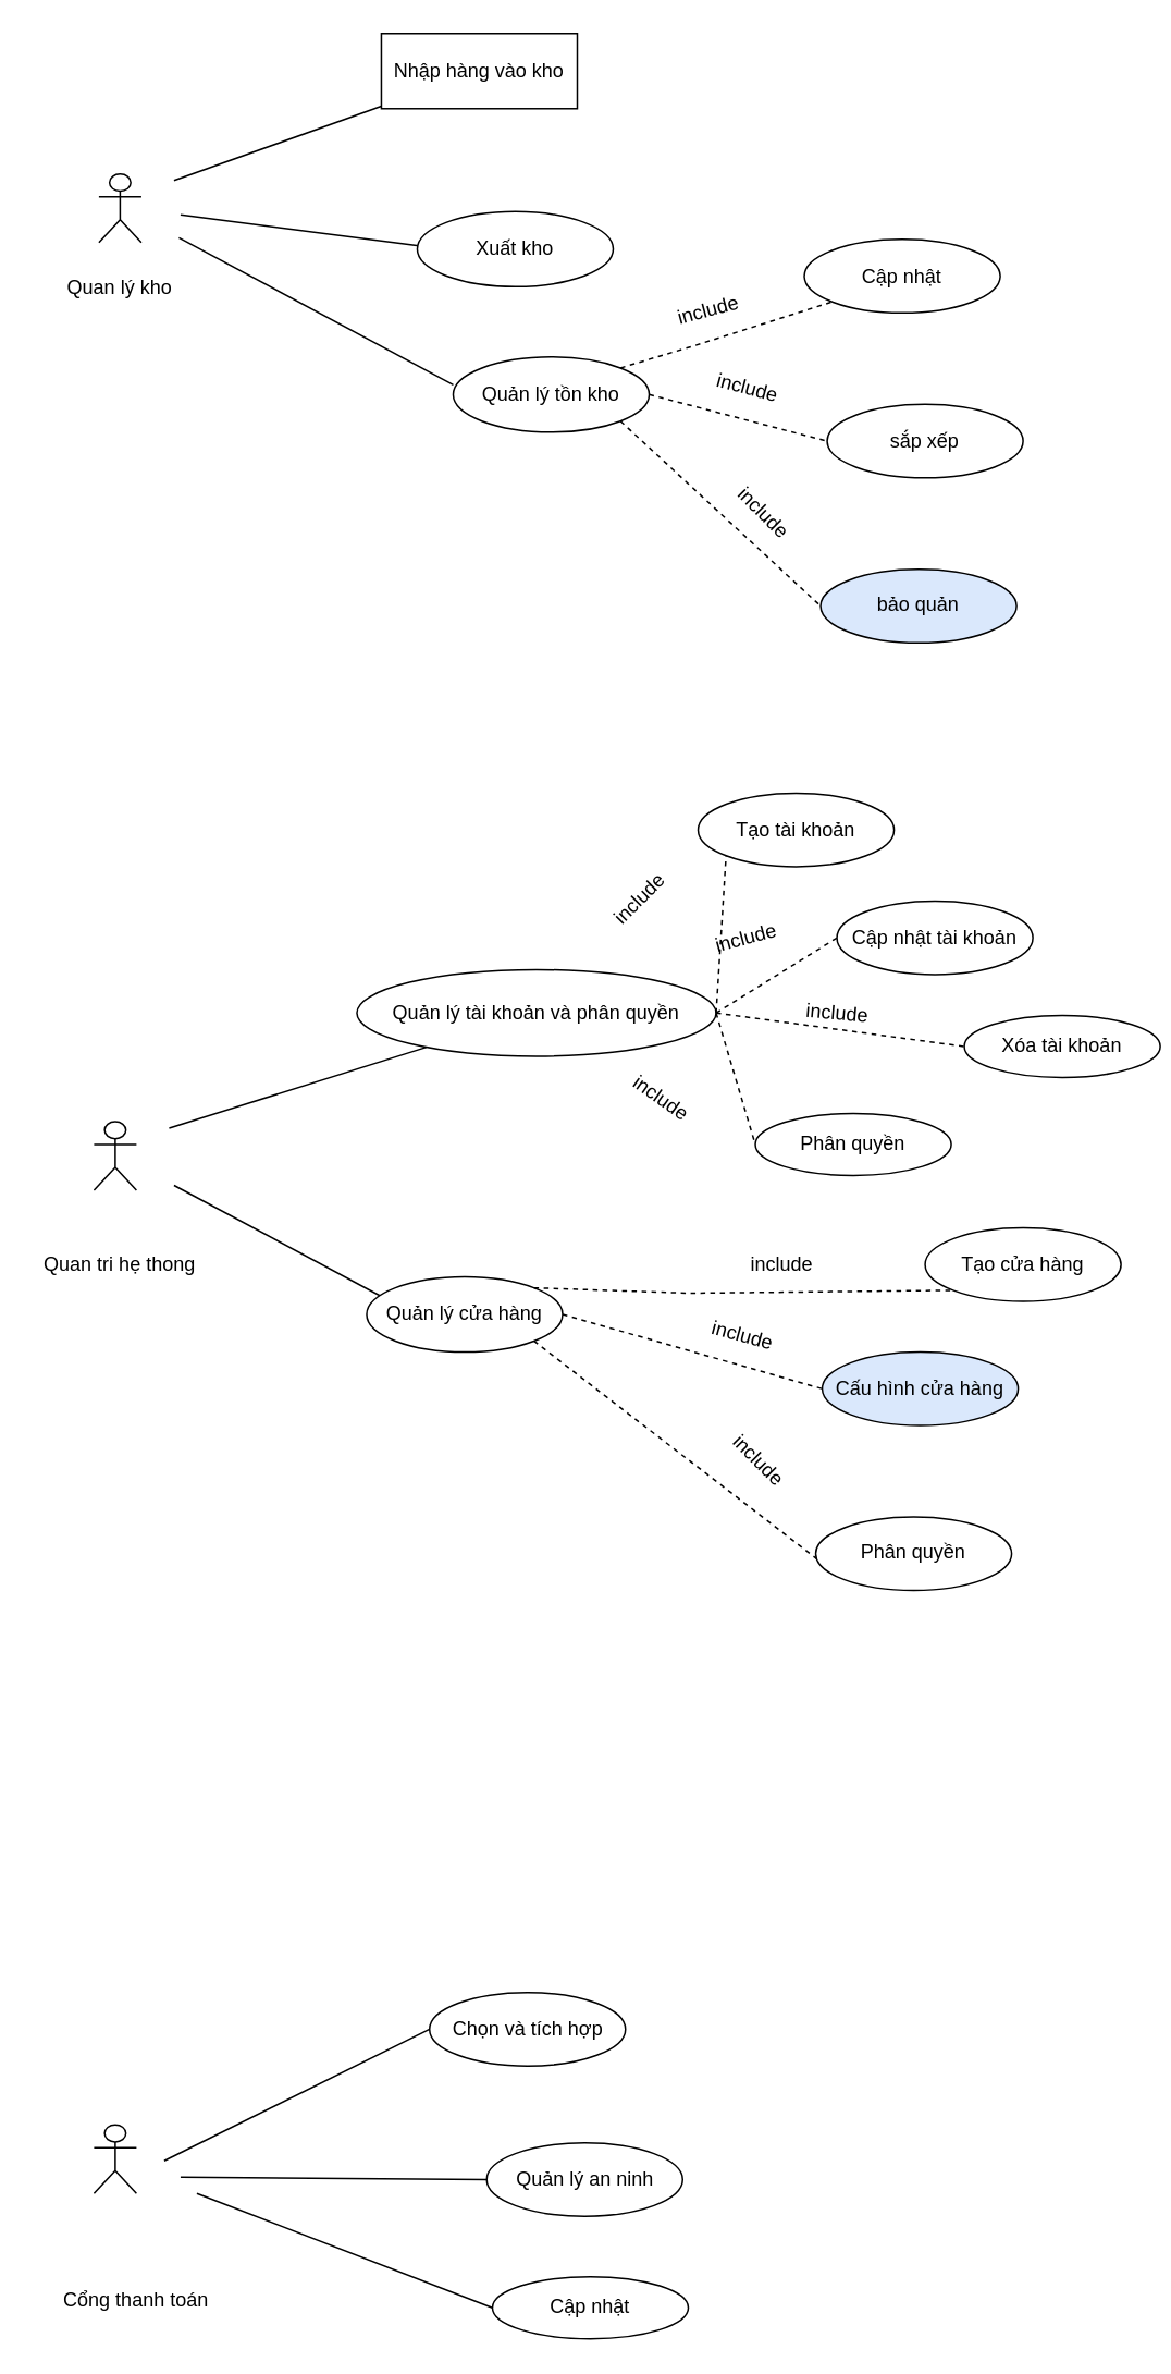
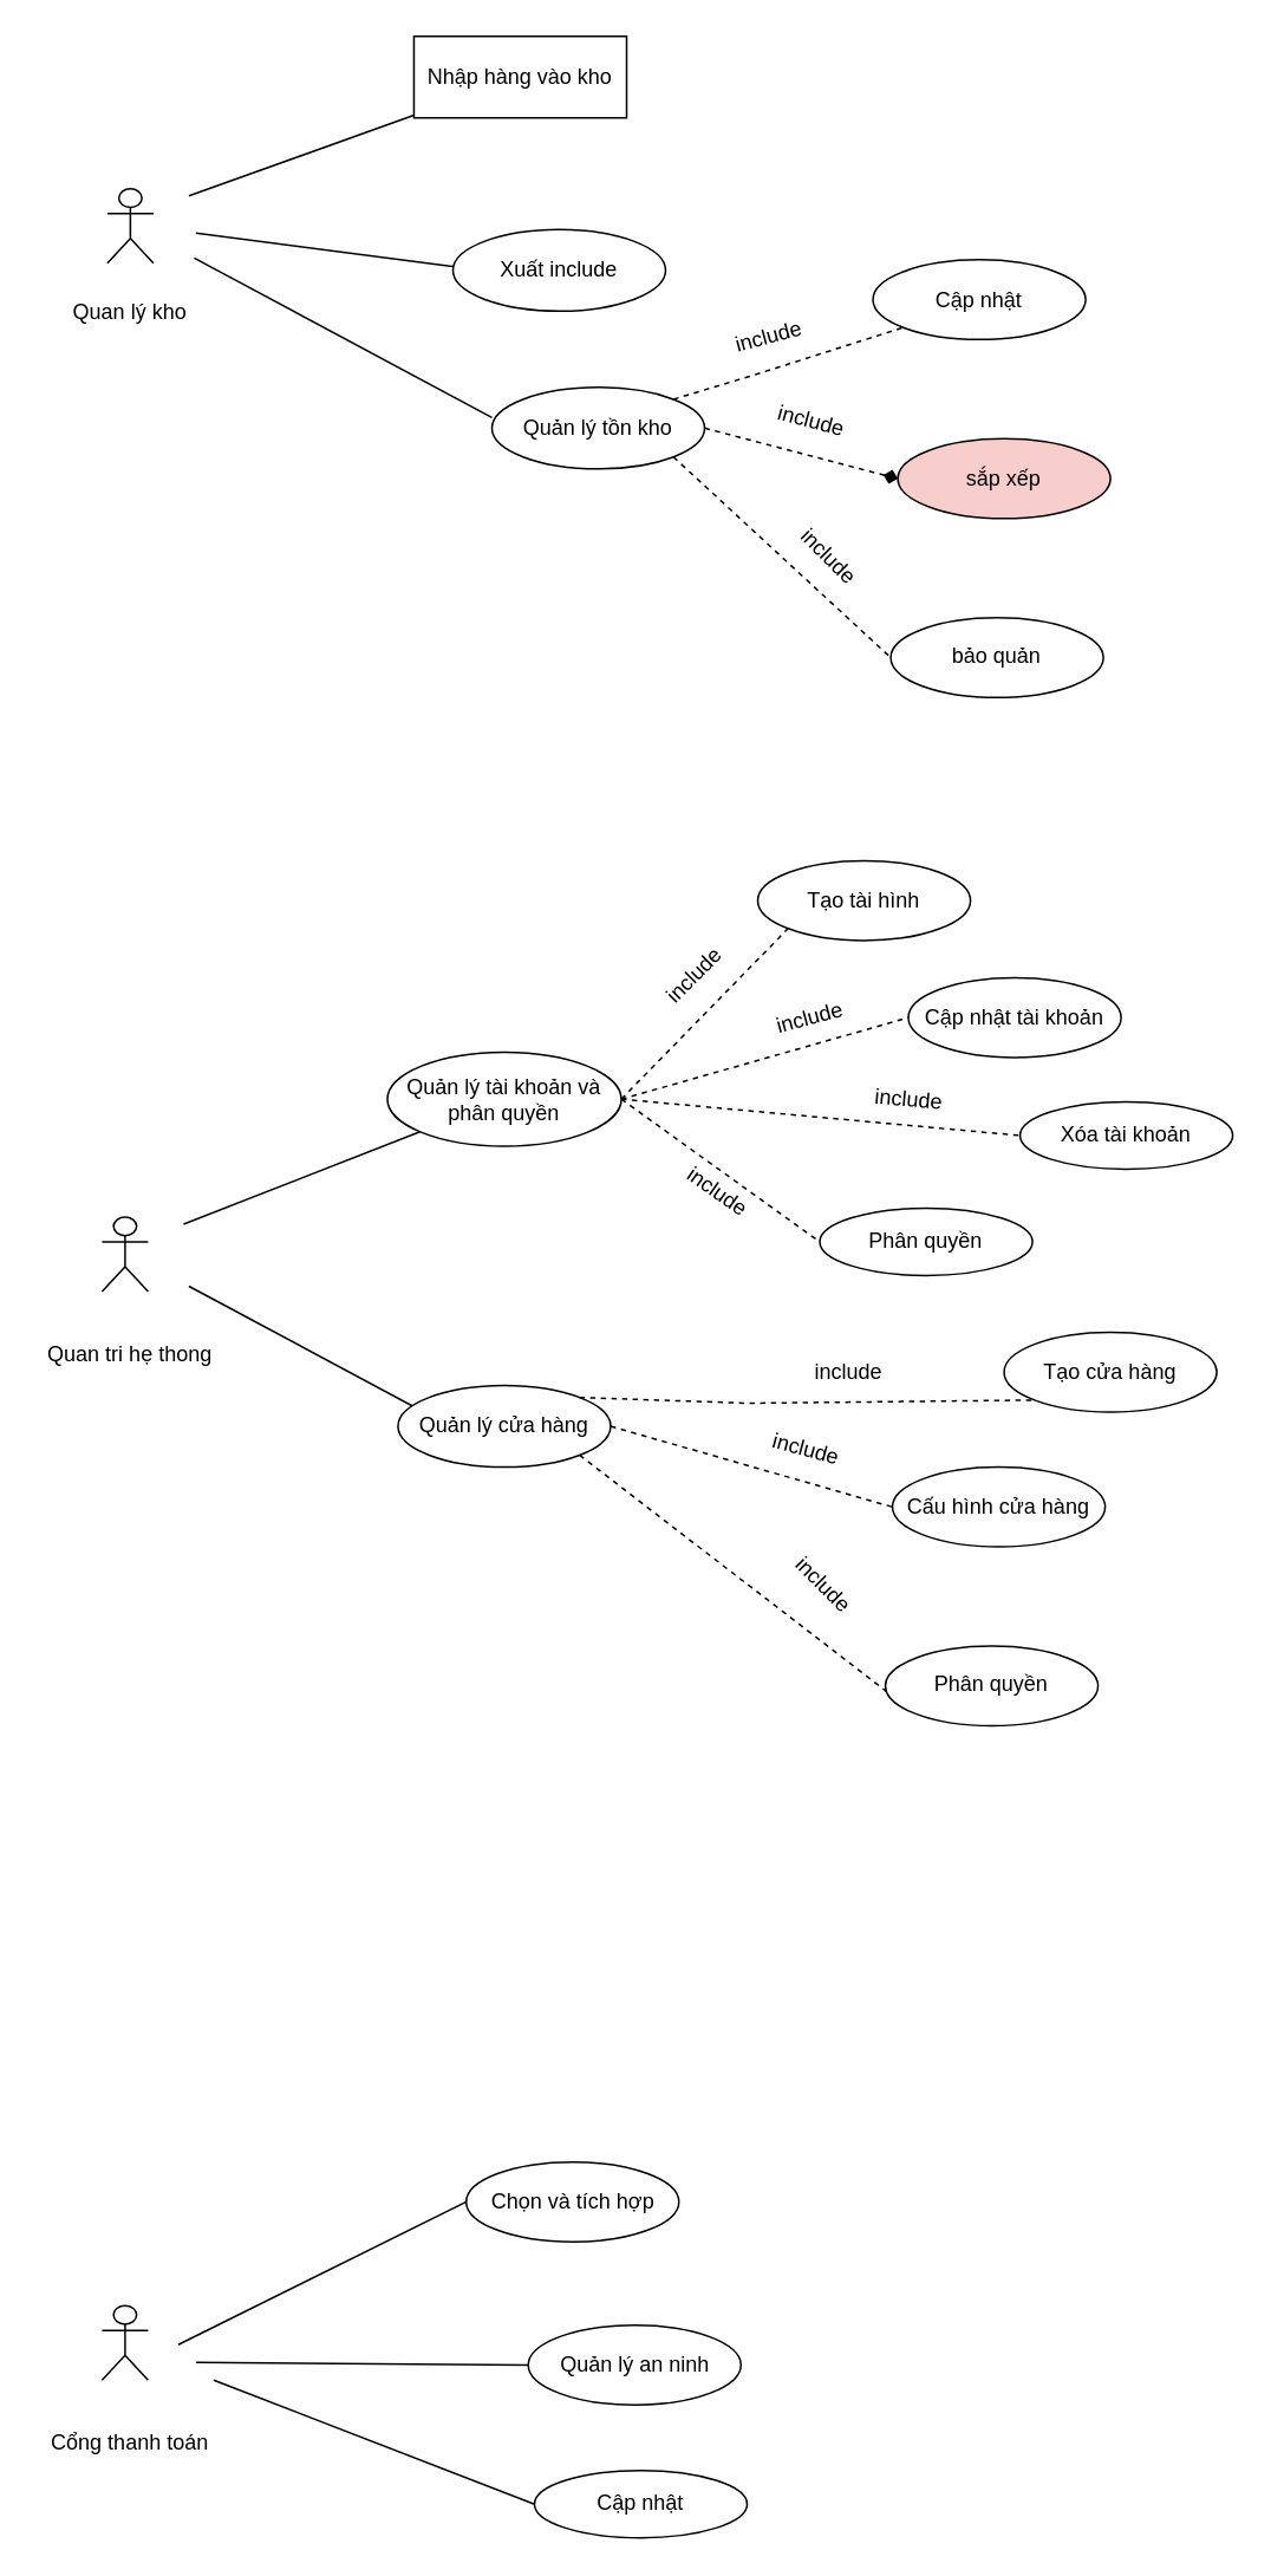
- <mxCell id="7" value="Xuất kho" style="ellipse;whiteSpace=wrap;html=1;" vertex="1" parent="1"><mxGeometry x="255" y="129" width="120" height="46" as="geometry" /></mxCell>
+ <mxCell id="7" value="Xuất include" style="ellipse;whiteSpace=wrap;html=1;" vertex="1" parent="1"><mxGeometry x="255" y="129" width="120" height="46" as="geometry" /></mxCell>
- <mxCell id="12" value="" style="endArrow=none;dashed=1;html=1;rounded=0;exitX=1;exitY=0.5;exitDx=0;exitDy=0;entryX=0;entryY=0.5;entryDx=0;entryDy=0;" edge="1" target="13" parent="1" source="9"><mxGeometry width="50" height="50" relative="1" as="geometry"><mxPoint x="405" y="266" as="sourcePoint" /><mxPoint x="478" y="266" as="targetPoint" /><Array as="points" /></mxGeometry></mxCell>
+ <mxCell id="12" value="" style="endArrow=diamond;dashed=1;html=1;rounded=0;exitX=1;exitY=0.5;exitDx=0;exitDy=0;entryX=0;entryY=0.5;entryDx=0;entryDy=0;" edge="1" target="13" parent="1" source="9"><mxGeometry width="50" height="50" relative="1" as="geometry"><mxPoint x="405" y="266" as="sourcePoint" /><mxPoint x="478" y="266" as="targetPoint" /><Array as="points" /></mxGeometry></mxCell>
- <mxCell id="13" value="sắp xếp" style="ellipse;whiteSpace=wrap;html=1;" vertex="1" parent="1"><mxGeometry x="506" y="247" width="120" height="45" as="geometry" /></mxCell>
+ <mxCell id="13" value="sắp xếp" style="ellipse;whiteSpace=wrap;html=1;fillColor=#f8cecc;" vertex="1" parent="1"><mxGeometry x="506" y="247" width="120" height="45" as="geometry" /></mxCell>
- <mxCell id="15" value="bảo quản" style="ellipse;whiteSpace=wrap;html=1;fillColor=#dae8fc;" vertex="1" parent="1"><mxGeometry x="502" y="347.98" width="120" height="45" as="geometry" /></mxCell>
+ <mxCell id="15" value="bảo quản" style="ellipse;whiteSpace=wrap;html=1;" vertex="1" parent="1"><mxGeometry x="502" y="347.98" width="120" height="45" as="geometry" /></mxCell>
- <mxCell id="35" value="Tạo tài khoản" style="ellipse;whiteSpace=wrap;html=1;" vertex="1" parent="1"><mxGeometry x="427" y="485" width="120" height="45" as="geometry" /></mxCell>
+ <mxCell id="35" value="Tạo tài hình" style="ellipse;whiteSpace=wrap;html=1;" vertex="1" parent="1"><mxGeometry x="427" y="485" width="120" height="45" as="geometry" /></mxCell>
- <mxCell id="22" value="Quản lý tài khoản và phân quyền" style="ellipse;whiteSpace=wrap;html=1;" vertex="1" parent="1"><mxGeometry x="218" y="593" width="220" height="53" as="geometry" /></mxCell>
+ <mxCell id="22" value="Quản lý tài khoản và phân quyền" style="ellipse;whiteSpace=wrap;html=1;" vertex="1" parent="1"><mxGeometry x="218" y="593" width="132" height="53" as="geometry" /></mxCell>
- <mxCell id="39" value="Xóa tài khoản" style="ellipse;whiteSpace=wrap;html=1;" vertex="1" parent="1"><mxGeometry x="590" y="621" width="120" height="38" as="geometry" /></mxCell>
+ <mxCell id="39" value="Xóa tài khoản" style="ellipse;whiteSpace=wrap;html=1;" vertex="1" parent="1"><mxGeometry x="575" y="621" width="120" height="38" as="geometry" /></mxCell>
- <mxCell id="20" value="Quan tri hẹ thong" style="text;html=1;align=center;verticalAlign=middle;whiteSpace=wrap;rounded=0;" vertex="1" parent="1"><mxGeometry x="20" y="759" width="106" height="30" as="geometry" /></mxCell>
+ <mxCell id="20" value="Quan tri hẹ thong" style="text;html=1;align=center;verticalAlign=middle;whiteSpace=wrap;rounded=0;" vertex="1" parent="1"><mxGeometry x="20" y="749" width="106" height="30" as="geometry" /></mxCell>
- <mxCell id="28" value="Cấu hình cửa hàng" style="ellipse;whiteSpace=wrap;html=1;fillColor=#dae8fc;" vertex="1" parent="1"><mxGeometry x="503" y="827" width="120" height="45" as="geometry" /></mxCell>
+ <mxCell id="28" value="Cấu hình cửa hàng" style="ellipse;whiteSpace=wrap;html=1;" vertex="1" parent="1"><mxGeometry x="503" y="827" width="120" height="45" as="geometry" /></mxCell>
- <mxCell id="47" value="Cổng thanh toán" style="text;html=1;align=center;verticalAlign=middle;whiteSpace=wrap;rounded=0;" vertex="1" parent="1"><mxGeometry x="30" y="1393" width="106" height="30" as="geometry" /></mxCell>
+ <mxCell id="47" value="Cổng thanh toán" style="text;html=1;align=center;verticalAlign=middle;whiteSpace=wrap;rounded=0;" vertex="1" parent="1"><mxGeometry x="20" y="1363" width="106" height="30" as="geometry" /></mxCell>
